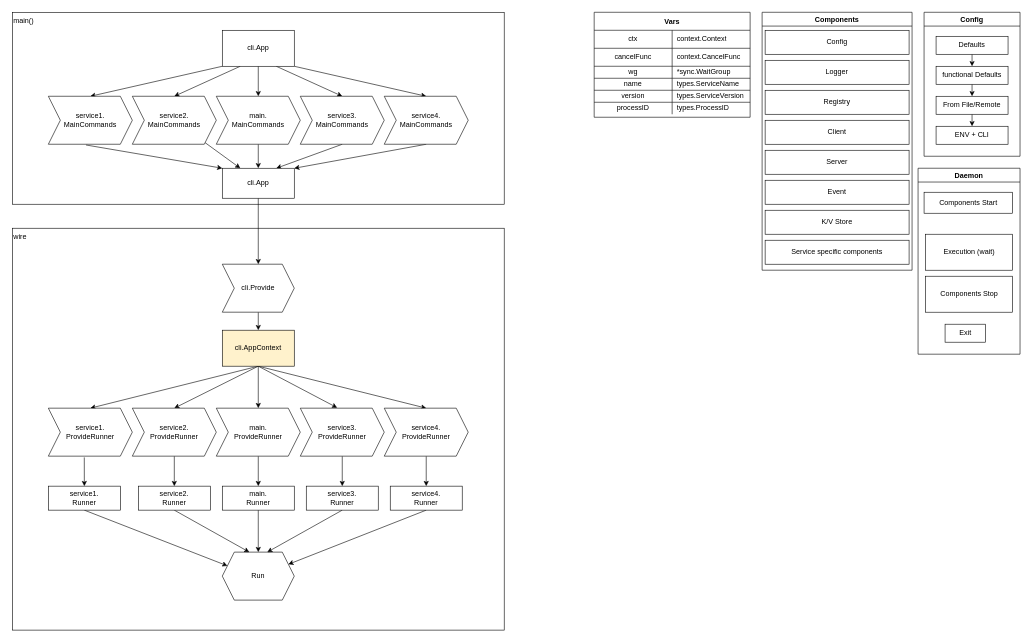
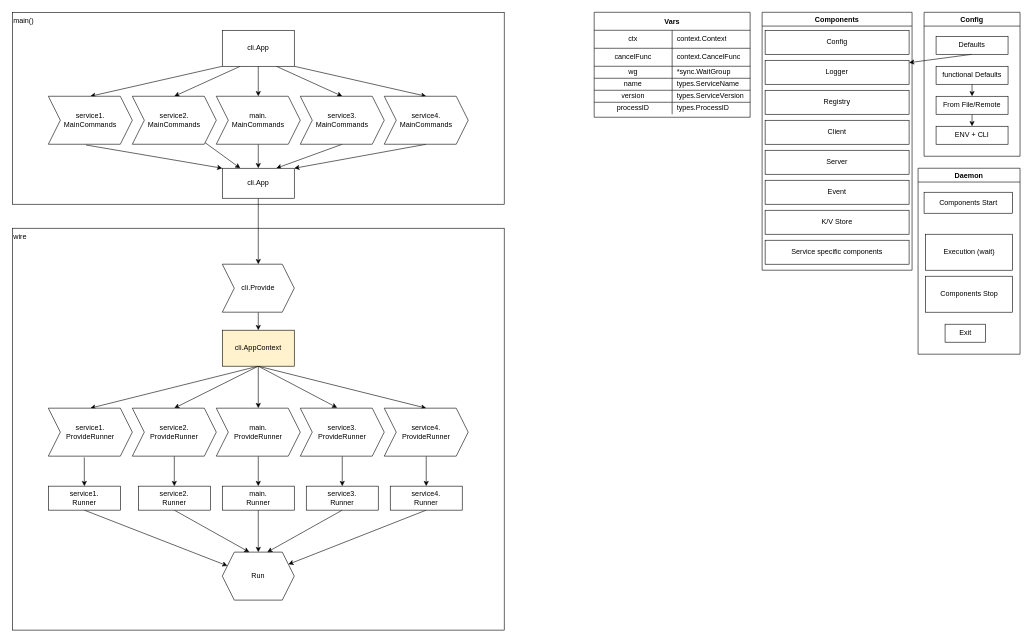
- <mxCell id="5" style="edgeStyle=none;html=1;exitX=0.5;exitY=1;exitDx=0;exitDy=0;entryX=0.5;entryY=0;entryDx=0;entryDy=0;startArrow=none;startFill=0;" edge="1" parent="4" source="6" target="11"><mxGeometry relative="1" as="geometry" /></mxCell>
+ <mxCell id="5" style="edgeStyle=none;html=1;exitX=0.5;exitY=1;exitDx=0;exitDy=0;startArrow=none;startFill=0;" edge="1" parent="4" source="6" target="18"><mxGeometry relative="1" as="geometry" /></mxCell>
